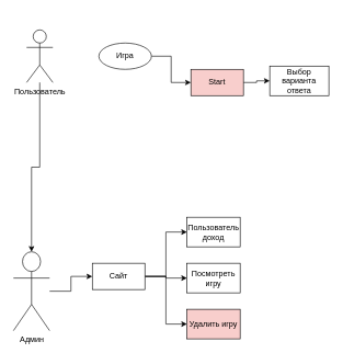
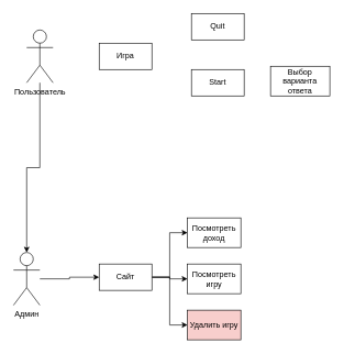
+ <mxCell id="15" value="Quit" style="rounded=0;whiteSpace=wrap;html=1;" vertex="1" parent="1"><mxGeometry x="290" y="20" width="80" height="40" as="geometry" /></mxCell>
- <mxCell id="5" value="Игра" style="ellipse;whiteSpace=wrap;html=1;" vertex="1" parent="1"><mxGeometry x="150" y="65" width="80" height="40" as="geometry" /></mxCell>
+ <mxCell id="5" value="Игра" style="rounded=0;whiteSpace=wrap;html=1;" vertex="1" parent="1"><mxGeometry x="150" y="65" width="80" height="40" as="geometry" /></mxCell>
- <mxCell id="4" style="edgeStyle=orthogonalEdgeStyle;rounded=0;orthogonalLoop=1;jettySize=auto;html=1;" edge="1" parent="1" source="5" target="14"><mxGeometry relative="1" as="geometry" /></mxCell>
- <mxCell id="13" style="edgeStyle=orthogonalEdgeStyle;rounded=0;orthogonalLoop=1;jettySize=auto;html=1;" edge="1" parent="1" source="14" target="16"><mxGeometry relative="1" as="geometry" /></mxCell>
- <mxCell id="14" value="Start" style="rounded=0;whiteSpace=wrap;html=1;fillColor=#f8cecc;" vertex="1" parent="1"><mxGeometry x="290" y="105" width="80" height="40" as="geometry" /></mxCell>
+ <mxCell id="14" value="Start" style="rounded=0;whiteSpace=wrap;html=1;" vertex="1" parent="1"><mxGeometry x="290" y="105" width="80" height="40" as="geometry" /></mxCell>
- <mxCell id="18" value="Пользователь доход" style="rounded=0;whiteSpace=wrap;html=1;" vertex="1" parent="1"><mxGeometry x="284" y="330" width="81" height="45" as="geometry" /></mxCell>
+ <mxCell id="18" value="Посмотреть доход" style="rounded=0;whiteSpace=wrap;html=1;" vertex="1" parent="1"><mxGeometry x="284" y="330" width="81" height="45" as="geometry" /></mxCell>
- <mxCell id="11" value="Сайт" style="rounded=0;whiteSpace=wrap;html=1;" vertex="1" parent="1"><mxGeometry x="140" y="400" width="80" height="40" as="geometry" /></mxCell>
+ <mxCell id="11" value="Сайт" style="rounded=0;whiteSpace=wrap;html=1;" vertex="1" parent="1"><mxGeometry x="150" y="400" width="80" height="40" as="geometry" /></mxCell>
- <mxCell id="7" value="Админ" style="shape=umlActor;verticalLabelPosition=bottom;verticalAlign=top;html=1;outlineConnect=0;" vertex="1" parent="1"><mxGeometry x="20" y="382.5" width="55" height="120" as="geometry" /></mxCell>
+ <mxCell id="7" value="Админ" style="shape=umlActor;verticalLabelPosition=bottom;verticalAlign=top;html=1;outlineConnect=0;" vertex="1" parent="1"><mxGeometry x="20" y="382.5" width="40" height="80" as="geometry" /></mxCell>
